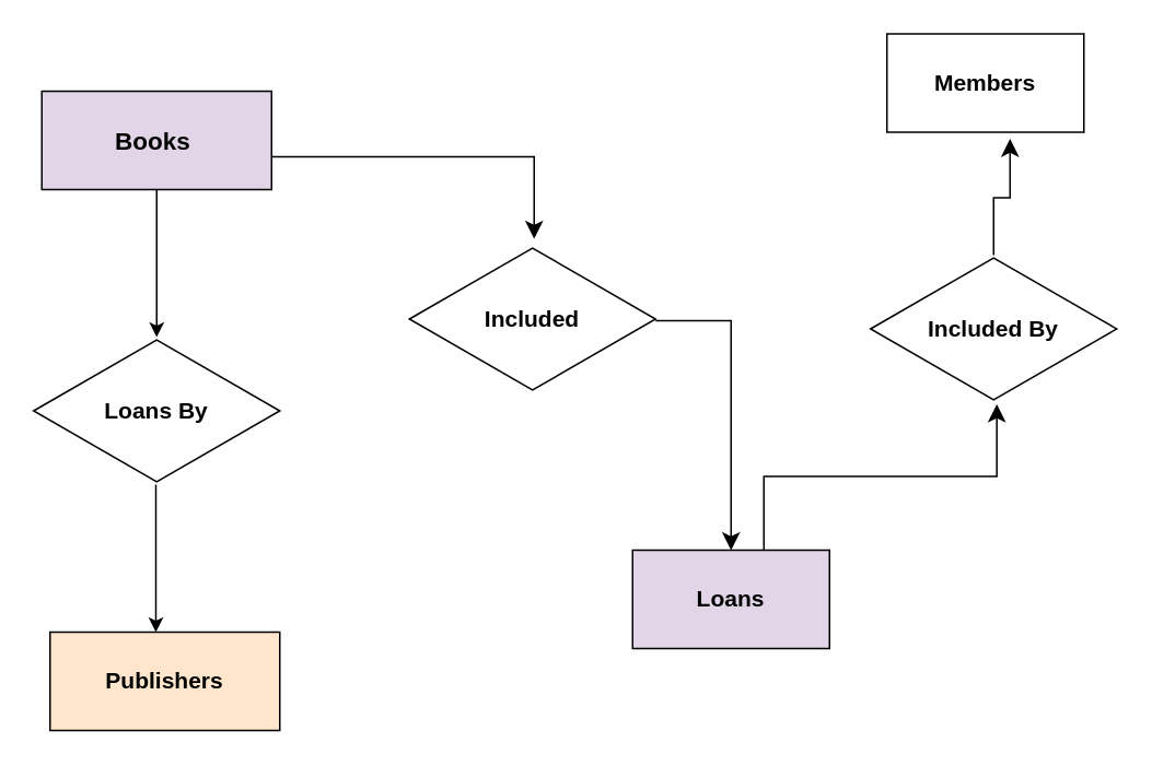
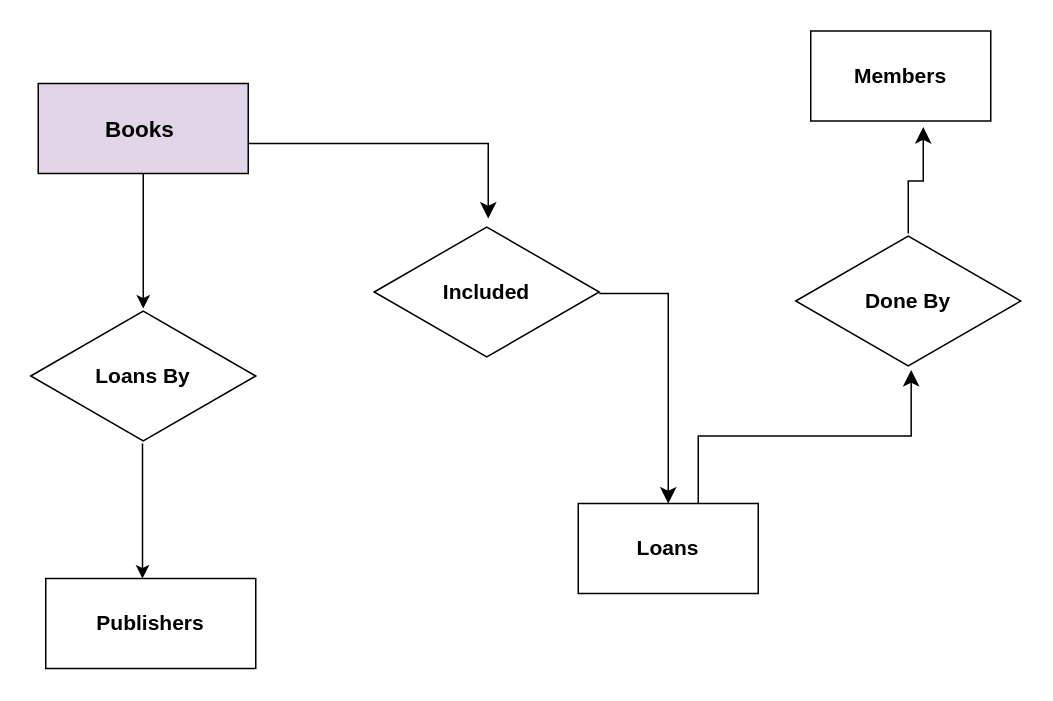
- <mxCell id="9" value="&lt;b&gt;&lt;font style=&quot;font-size: 14px;&quot;&gt;Included By&lt;/font&gt;&lt;/b&gt;" style="html=1;whiteSpace=wrap;aspect=fixed;shape=isoRectangle;" vertex="1" parent="1"><mxGeometry x="530" y="155" width="150" height="90" as="geometry" /></mxCell>
+ <mxCell id="9" value="&lt;b&gt;&lt;font style=&quot;font-size: 14px;&quot;&gt;Done By&lt;/font&gt;&lt;/b&gt;" style="html=1;whiteSpace=wrap;aspect=fixed;shape=isoRectangle;" vertex="1" parent="1"><mxGeometry x="530" y="155" width="150" height="90" as="geometry" /></mxCell>
- <mxCell id="8" value="&lt;b&gt;&lt;font style=&quot;font-size: 14px;&quot;&gt;Loans&lt;/font&gt;&lt;/b&gt;" style="rounded=0;whiteSpace=wrap;html=1;fillColor=#e1d5e7;" vertex="1" parent="1"><mxGeometry x="385" y="335" width="120" height="60" as="geometry" /></mxCell>
+ <mxCell id="8" value="&lt;b&gt;&lt;font style=&quot;font-size: 14px;&quot;&gt;Loans&lt;/font&gt;&lt;/b&gt;" style="rounded=0;whiteSpace=wrap;html=1;" vertex="1" parent="1"><mxGeometry x="385" y="335" width="120" height="60" as="geometry" /></mxCell>
- <mxCell id="5" value="&lt;b&gt;&lt;font style=&quot;font-size: 14px;&quot;&gt;Publishers&lt;/font&gt;&lt;/b&gt;" style="rounded=0;whiteSpace=wrap;html=1;fillColor=#ffe6cc;" vertex="1" parent="1"><mxGeometry x="30" y="385" width="140" height="60" as="geometry" /></mxCell>
+ <mxCell id="5" value="&lt;b&gt;&lt;font style=&quot;font-size: 14px;&quot;&gt;Publishers&lt;/font&gt;&lt;/b&gt;" style="rounded=0;whiteSpace=wrap;html=1;" vertex="1" parent="1"><mxGeometry x="30" y="385" width="140" height="60" as="geometry" /></mxCell>
